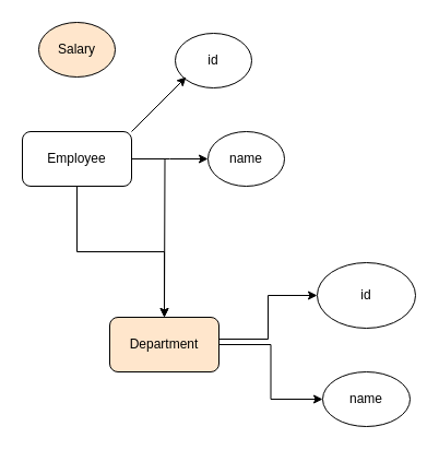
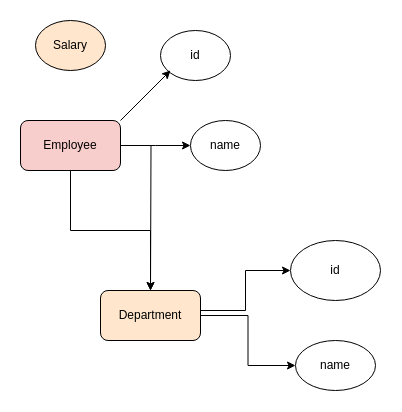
- <mxCell id="5" value="Employee" style="rounded=1;whiteSpace=wrap;html=1;" vertex="1" parent="1"><mxGeometry x="20" y="120" width="100" height="50" as="geometry" /></mxCell>
+ <mxCell id="5" value="Employee" style="rounded=1;whiteSpace=wrap;html=1;fillColor=#f8cecc;" vertex="1" parent="1"><mxGeometry x="20" y="120" width="100" height="50" as="geometry" /></mxCell>
